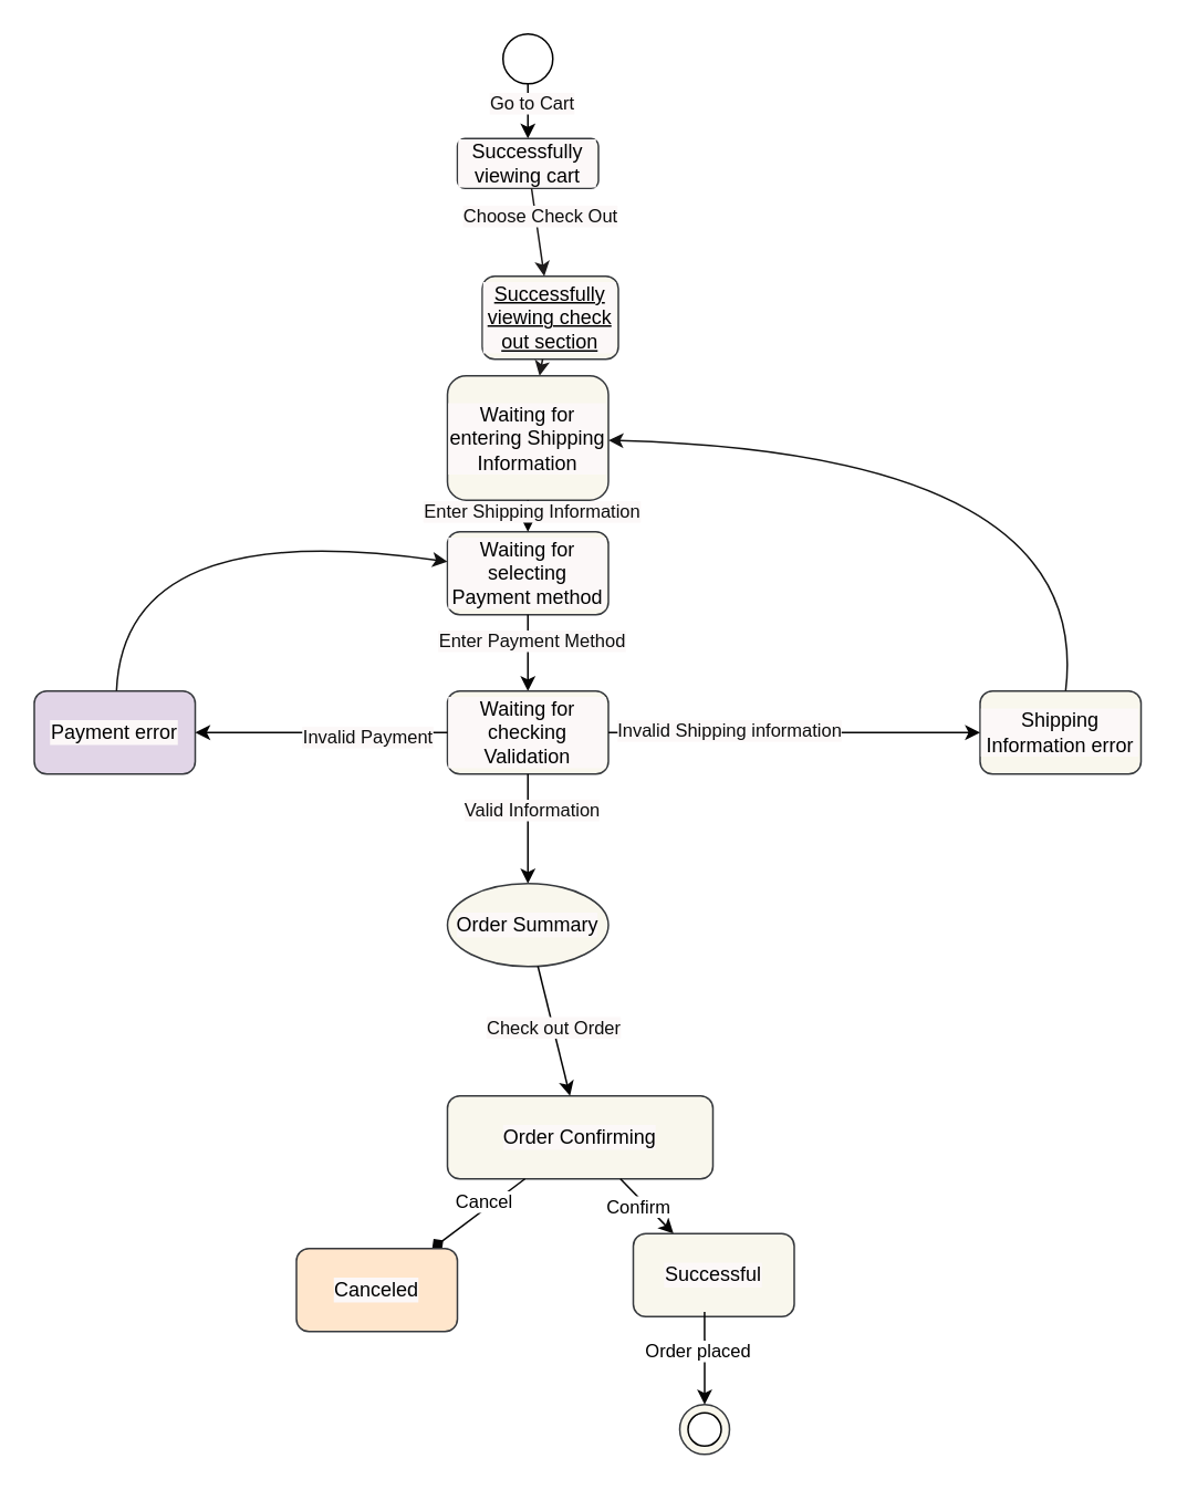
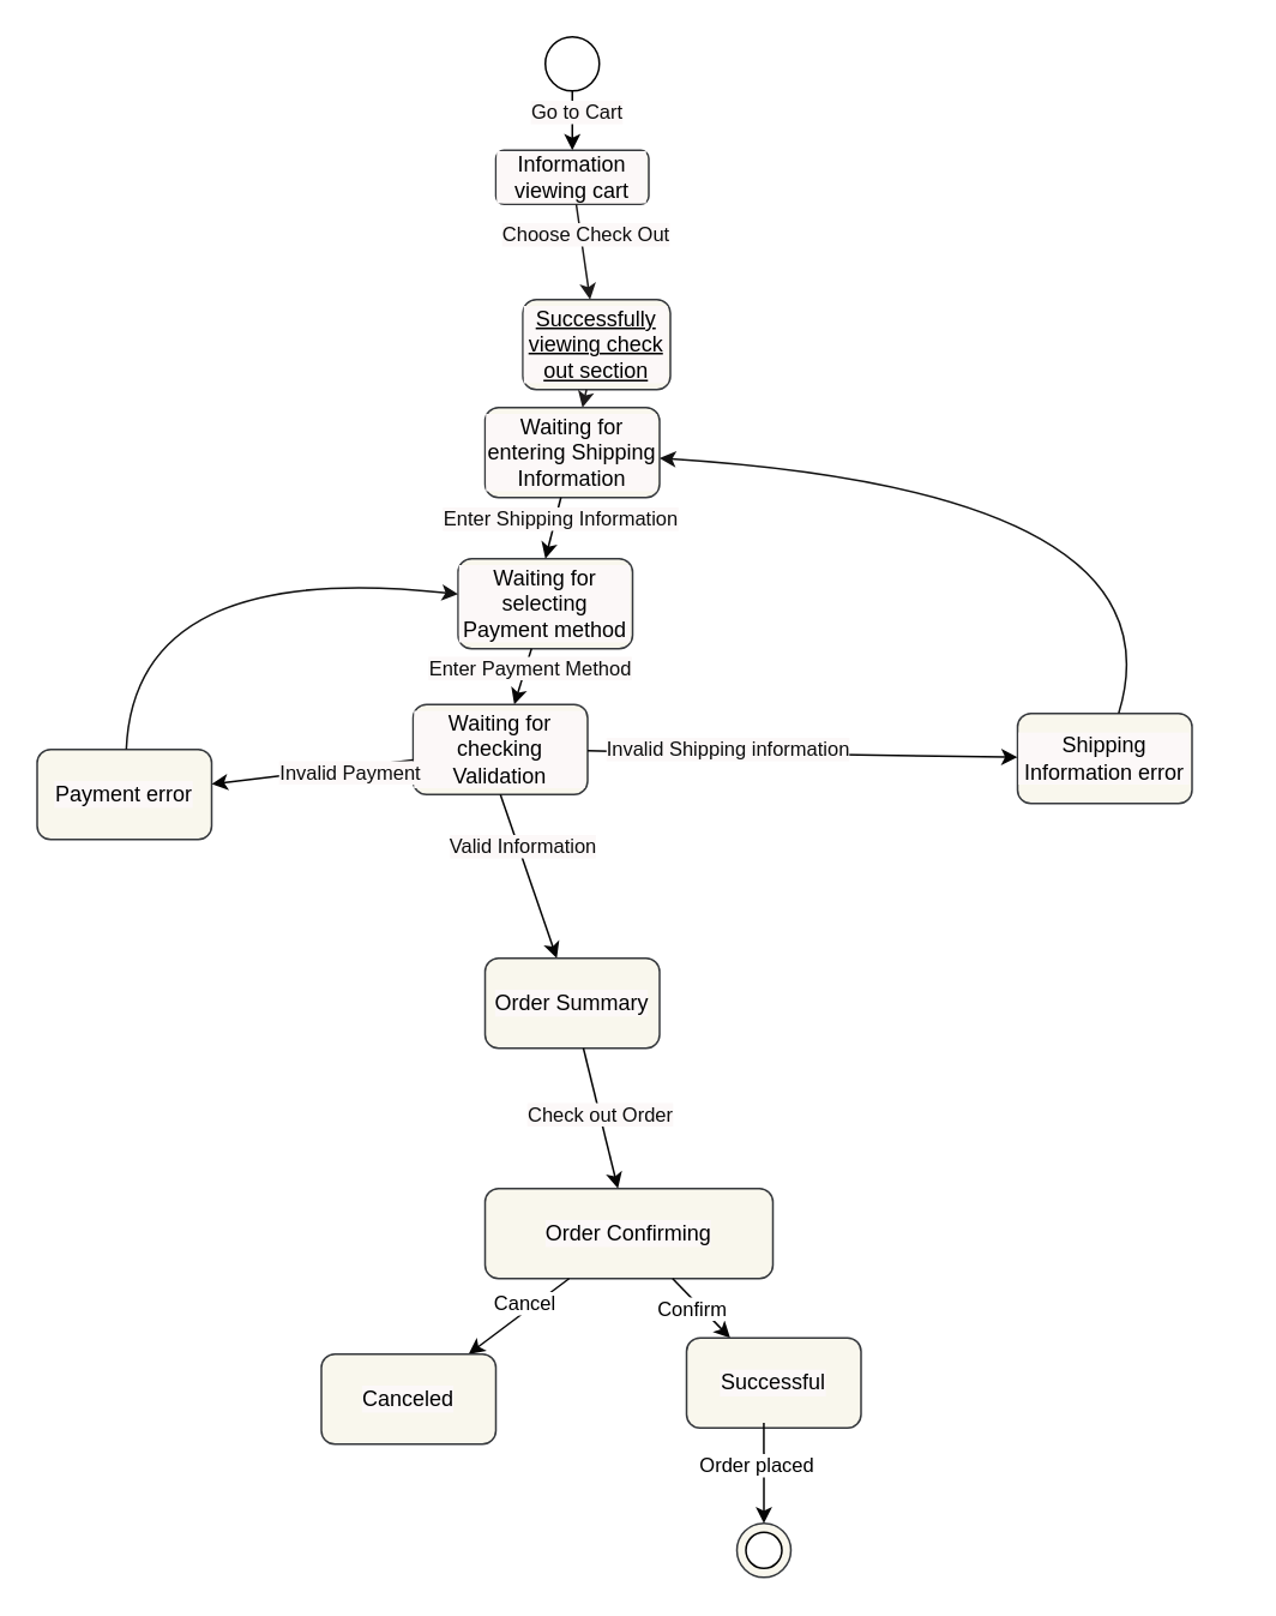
- <mxCell id="5" value="&lt;font color=&quot;#000000&quot;&gt;Successfully viewing cart&lt;/font&gt;" style="rounded=1;whiteSpace=wrap;html=1;labelBackgroundColor=#fcf8f8;fillColor=#f9f7ed;strokeColor=#36393d;" parent="1" vertex="1"><mxGeometry x="275" y="83" width="85" height="30" as="geometry" /></mxCell>
+ <mxCell id="5" value="&lt;font color=&quot;#000000&quot;&gt;Information viewing cart&lt;/font&gt;" style="rounded=1;whiteSpace=wrap;html=1;labelBackgroundColor=#fcf8f8;fillColor=#f9f7ed;strokeColor=#36393d;" parent="1" vertex="1"><mxGeometry x="275" y="83" width="85" height="30" as="geometry" /></mxCell>
- <mxCell id="19" value="&lt;font color=&quot;#000000&quot;&gt;Waiting for entering Shipping Information&lt;/font&gt;" style="rounded=1;whiteSpace=wrap;html=1;labelBackgroundColor=#fcf8f8;fillColor=#f9f7ed;strokeColor=#36393d;" parent="1" vertex="1"><mxGeometry x="269" y="226" width="97" height="75" as="geometry" /></mxCell>
+ <mxCell id="19" value="&lt;font color=&quot;#000000&quot;&gt;Waiting for entering Shipping Information&lt;/font&gt;" style="rounded=1;whiteSpace=wrap;html=1;labelBackgroundColor=#fcf8f8;fillColor=#f9f7ed;strokeColor=#36393d;" parent="1" vertex="1"><mxGeometry x="269" y="226" width="97" height="50" as="geometry" /></mxCell>
- <mxCell id="8" value="&lt;font color=&quot;#000000&quot;&gt;Waiting for selecting Payment method&lt;/font&gt;" style="rounded=1;whiteSpace=wrap;html=1;labelBackgroundColor=#fcf8f8;fillColor=#f9f7ed;strokeColor=#36393d;" parent="1" vertex="1"><mxGeometry x="269" y="320" width="97" height="50" as="geometry" /></mxCell>
+ <mxCell id="8" value="&lt;font color=&quot;#000000&quot;&gt;Waiting for selecting Payment method&lt;/font&gt;" style="rounded=1;whiteSpace=wrap;html=1;labelBackgroundColor=#fcf8f8;fillColor=#f9f7ed;strokeColor=#36393d;" parent="1" vertex="1"><mxGeometry x="254" y="310" width="97" height="50" as="geometry" /></mxCell>
- <mxCell id="22" value="&lt;font color=&quot;#000000&quot;&gt;Payment error&lt;/font&gt;" style="rounded=1;whiteSpace=wrap;html=1;labelBackgroundColor=#fcf8f8;fillColor=#e1d5e7;strokeColor=#36393d;" parent="1" vertex="1"><mxGeometry x="20" y="416" width="97" height="50" as="geometry" /></mxCell>
+ <mxCell id="22" value="&lt;font color=&quot;#000000&quot;&gt;Payment error&lt;/font&gt;" style="rounded=1;whiteSpace=wrap;html=1;labelBackgroundColor=#fcf8f8;fillColor=#f9f7ed;strokeColor=#36393d;" parent="1" vertex="1"><mxGeometry x="20" y="416" width="97" height="50" as="geometry" /></mxCell>
- <mxCell id="11" value="&lt;font color=&quot;#000000&quot;&gt;Waiting for checking Validation&lt;/font&gt;" style="rounded=1;whiteSpace=wrap;html=1;labelBackgroundColor=#fcf8f8;fillColor=#f9f7ed;strokeColor=#36393d;" parent="1" vertex="1"><mxGeometry x="269" y="416" width="97" height="50" as="geometry" /></mxCell>
+ <mxCell id="11" value="&lt;font color=&quot;#000000&quot;&gt;Waiting for checking Validation&lt;/font&gt;" style="rounded=1;whiteSpace=wrap;html=1;labelBackgroundColor=#fcf8f8;fillColor=#f9f7ed;strokeColor=#36393d;" parent="1" vertex="1"><mxGeometry x="229" y="391" width="97" height="50" as="geometry" /></mxCell>
- <mxCell id="26" value="&lt;font color=&quot;#000000&quot;&gt;Shipping Information error&lt;/font&gt;" style="rounded=1;whiteSpace=wrap;html=1;labelBackgroundColor=#fcf8f8;fillColor=#f9f7ed;strokeColor=#36393d;" parent="1" vertex="1"><mxGeometry x="590" y="416" width="97" height="50" as="geometry" /></mxCell>
+ <mxCell id="26" value="&lt;font color=&quot;#000000&quot;&gt;Shipping Information error&lt;/font&gt;" style="rounded=1;whiteSpace=wrap;html=1;labelBackgroundColor=#fcf8f8;fillColor=#f9f7ed;strokeColor=#36393d;" parent="1" vertex="1"><mxGeometry x="565" y="396" width="97" height="50" as="geometry" /></mxCell>
- <mxCell id="32" value="&lt;font color=&quot;#000000&quot;&gt;Order Summary&lt;/font&gt;" style="ellipse;whiteSpace=wrap;html=1;labelBackgroundColor=#fcf8f8;fillColor=#f9f7ed;strokeColor=#36393d;" vertex="1" parent="1"><mxGeometry x="269" y="532" width="97" height="50" as="geometry" /></mxCell>
+ <mxCell id="32" value="&lt;font color=&quot;#000000&quot;&gt;Order Summary&lt;/font&gt;" style="rounded=1;whiteSpace=wrap;html=1;labelBackgroundColor=#fcf8f8;fillColor=#f9f7ed;strokeColor=#36393d;" vertex="1" parent="1"><mxGeometry x="269" y="532" width="97" height="50" as="geometry" /></mxCell>
- <mxCell id="38" value="" style="endArrow=diamond;html=1;rounded=0;fontColor=#0d0d0d;labelBackgroundColor=#fcf8f8;strokeColor=#050505;" edge="1" parent="1" source="14" target="40"><mxGeometry width="50" height="50" relative="1" as="geometry"><mxPoint x="214" y="716" as="sourcePoint" /><mxPoint x="259" y="749" as="targetPoint" /></mxGeometry></mxCell>
+ <mxCell id="38" value="" style="endArrow=classic;html=1;rounded=0;fontColor=#0d0d0d;labelBackgroundColor=#fcf8f8;strokeColor=#050505;" edge="1" parent="1" source="14" target="40"><mxGeometry width="50" height="50" relative="1" as="geometry"><mxPoint x="214" y="716" as="sourcePoint" /><mxPoint x="259" y="749" as="targetPoint" /></mxGeometry></mxCell>
- <mxCell id="40" value="&lt;font color=&quot;#000000&quot;&gt;Canceled&lt;/font&gt;" style="rounded=1;whiteSpace=wrap;html=1;labelBackgroundColor=#fcf8f8;fillColor=#ffe6cc;strokeColor=#36393d;" vertex="1" parent="1"><mxGeometry x="178" y="752" width="97" height="50" as="geometry" /></mxCell>
+ <mxCell id="40" value="&lt;font color=&quot;#000000&quot;&gt;Canceled&lt;/font&gt;" style="rounded=1;whiteSpace=wrap;html=1;labelBackgroundColor=#fcf8f8;fillColor=#f9f7ed;strokeColor=#36393d;" vertex="1" parent="1"><mxGeometry x="178" y="752" width="97" height="50" as="geometry" /></mxCell>
